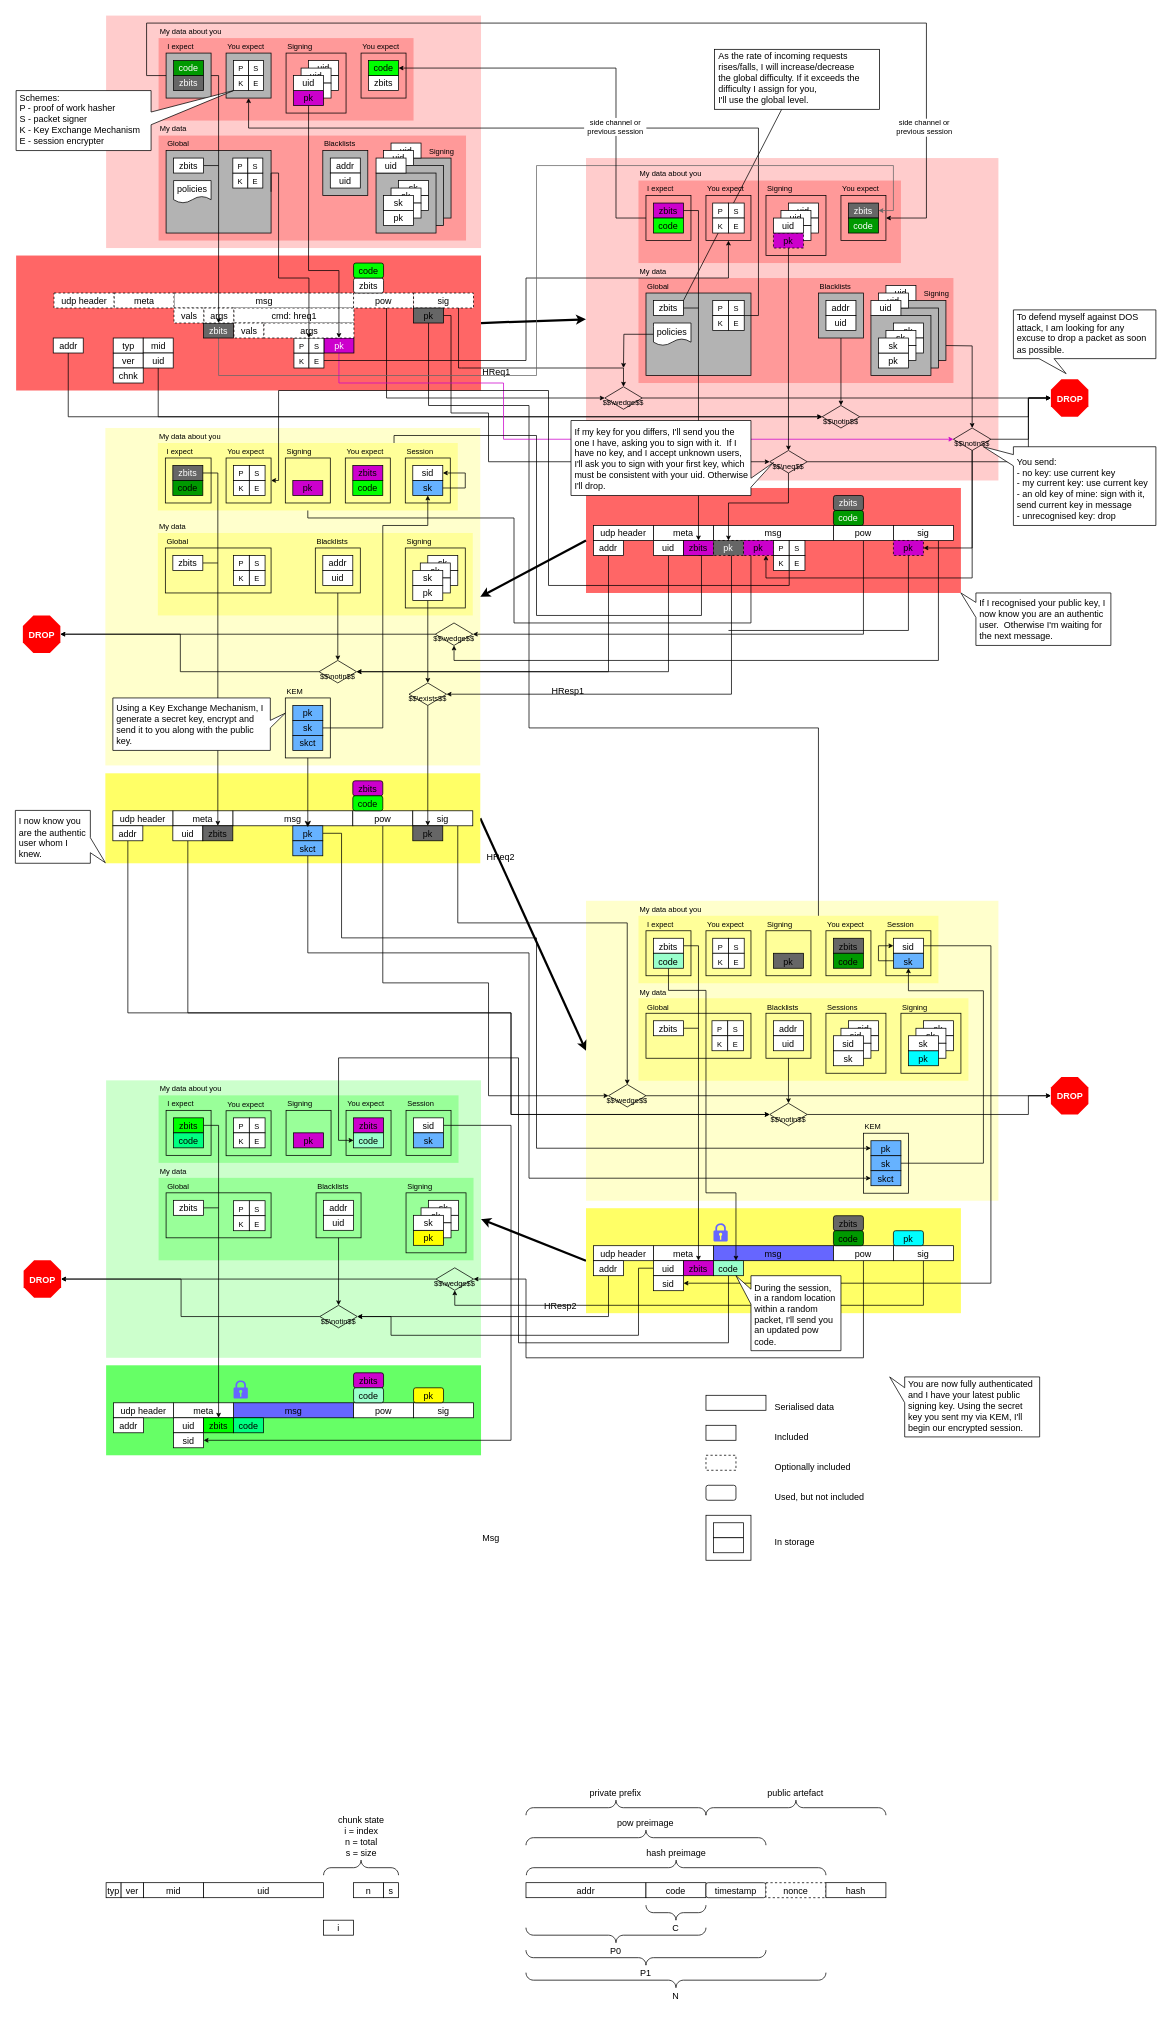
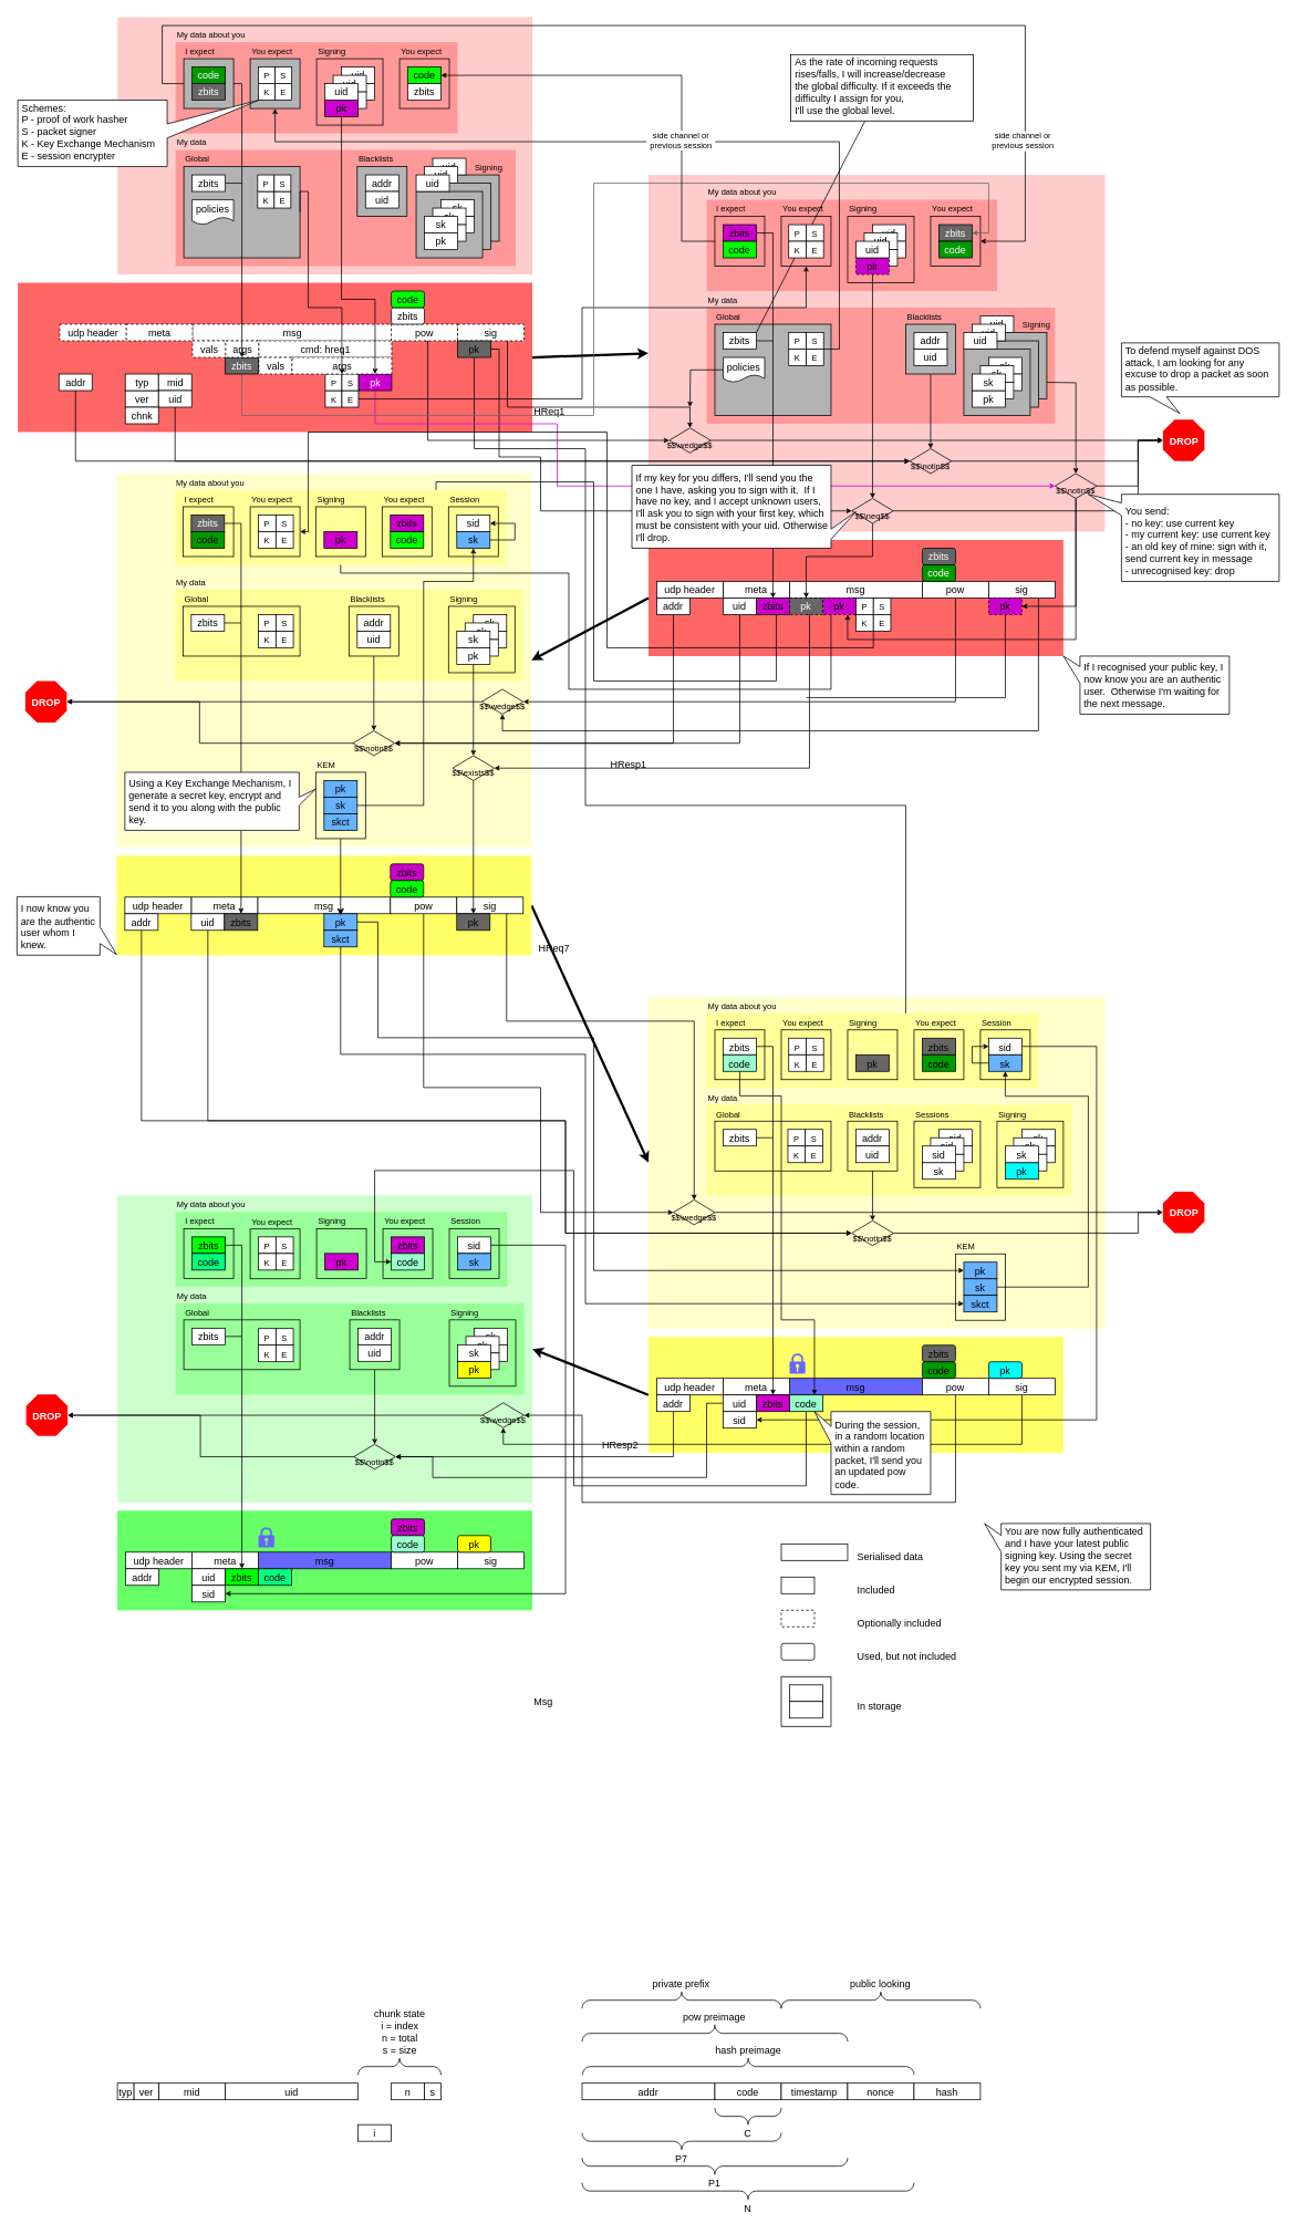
- <mxCell id="15" value="&amp;nbsp; HReq2" style="rounded=0;whiteSpace=wrap;html=1;fontSize=12;fillColor=#FFFF66;strokeColor=none;labelPosition=right;verticalLabelPosition=middle;align=left;verticalAlign=bottom;" parent="1" vertex="1"><mxGeometry x="140" y="1030.5" width="500" height="120" as="geometry" /></mxCell>
+ <mxCell id="15" value="&amp;nbsp; HReq7" style="rounded=0;whiteSpace=wrap;html=1;fontSize=12;fillColor=#FFFF66;strokeColor=none;labelPosition=right;verticalLabelPosition=middle;align=left;verticalAlign=bottom;" parent="1" vertex="1"><mxGeometry x="140" y="1030.5" width="500" height="120" as="geometry" /></mxCell>
- <mxCell id="405" value="public artefact" style="text;html=1;strokeColor=none;fillColor=none;align=center;verticalAlign=bottom;whiteSpace=wrap;rounded=0;" parent="1" vertex="1"><mxGeometry x="1003.47" y="2380" width="115" height="20" as="geometry" /></mxCell>
+ <mxCell id="405" value="public looking" style="text;html=1;strokeColor=none;fillColor=none;align=center;verticalAlign=bottom;whiteSpace=wrap;rounded=0;" parent="1" vertex="1"><mxGeometry x="1003.47" y="2380" width="115" height="20" as="geometry" /></mxCell>
- <mxCell id="391" value="timestamp" style="whiteSpace=wrap;html=1;verticalAlign=bottom;rounded=1;" parent="1" vertex="1"><mxGeometry x="940.97" y="2510" width="80" height="20" as="geometry" /></mxCell>
+ <mxCell id="391" value="timestamp" style="rounded=0;whiteSpace=wrap;html=1;verticalAlign=bottom;" parent="1" vertex="1"><mxGeometry x="940.97" y="2510" width="80" height="20" as="geometry" /></mxCell>
- <mxCell id="396" value="nonce" style="rounded=0;whiteSpace=wrap;html=1;verticalAlign=bottom;dashed=1;" parent="1" vertex="1"><mxGeometry x="1020.97" y="2510" width="80" height="20" as="geometry" /></mxCell>
+ <mxCell id="396" value="nonce" style="rounded=0;whiteSpace=wrap;html=1;verticalAlign=bottom;" parent="1" vertex="1"><mxGeometry x="1020.97" y="2510" width="80" height="20" as="geometry" /></mxCell>
- <mxCell id="393" value="P0" style="text;html=1;strokeColor=none;fillColor=none;align=center;verticalAlign=bottom;whiteSpace=wrap;rounded=0;" parent="1" vertex="1"><mxGeometry x="805.97" y="2590" width="30" height="20" as="geometry" /></mxCell>
+ <mxCell id="393" value="P7" style="text;html=1;strokeColor=none;fillColor=none;align=center;verticalAlign=bottom;whiteSpace=wrap;rounded=0;" parent="1" vertex="1"><mxGeometry x="805.97" y="2590" width="30" height="20" as="geometry" /></mxCell>
